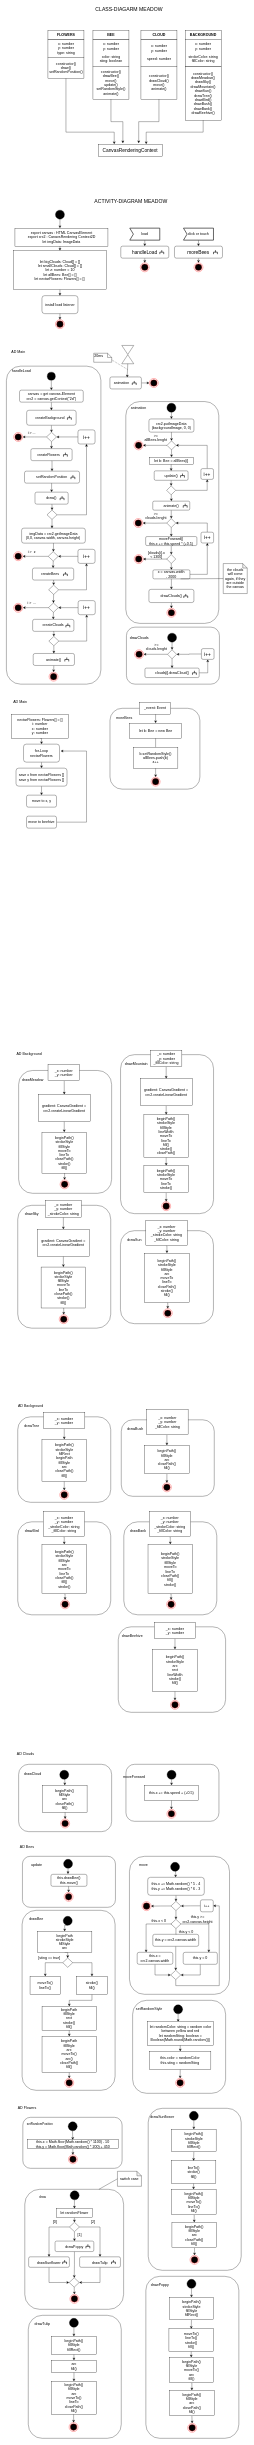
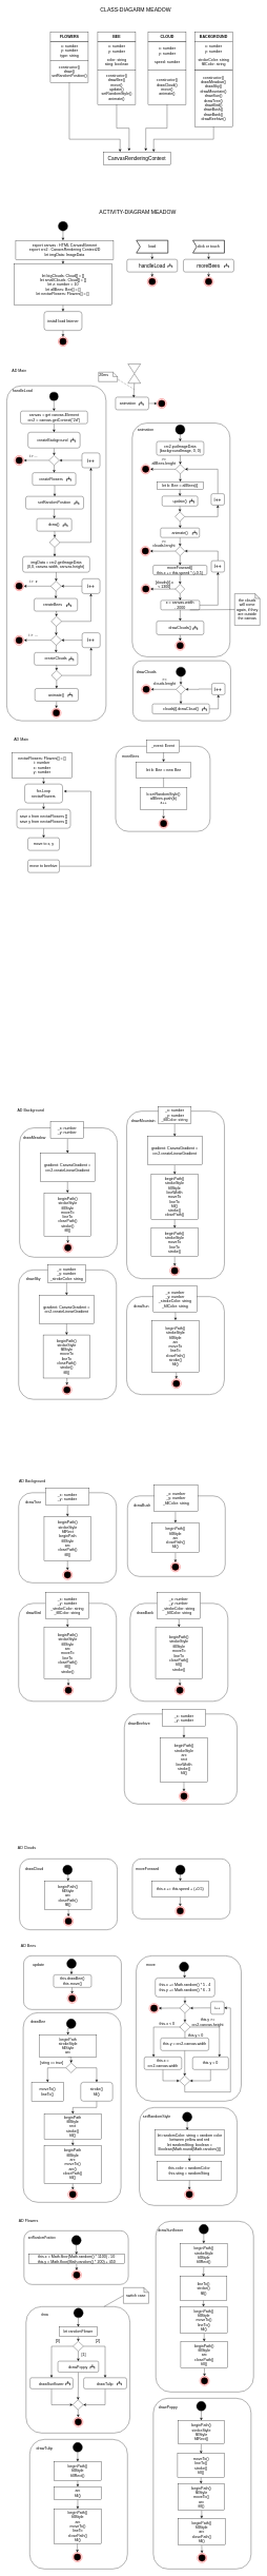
- <mxCell id="322" value="moveForward" style="text;html=1;strokeColor=none;fillColor=none;align=center;verticalAlign=middle;whiteSpace=wrap;rounded=0;" vertex="1" parent="1"><mxGeometry x="425.75" y="5910.5" width="40" height="20" as="geometry" /></mxCell>
+ <mxCell id="322" value="moveForward" style="text;html=1;strokeColor=none;fillColor=none;align=center;verticalAlign=middle;whiteSpace=wrap;rounded=0;" vertex="1" parent="1"><mxGeometry x="445.75" y="5900.5" width="40" height="20" as="geometry" /></mxCell>
- <mxCell id="351" value="stroke()&lt;br&gt;fill()" style="rounded=0;whiteSpace=wrap;html=1;fillColor=#FFFFFF;" vertex="1" parent="1"><mxGeometry x="254.56" y="6587.25" width="101.32" height="60" as="geometry" /></mxCell>
+ <mxCell id="351" value="stroke()&lt;br&gt;fill()" style="whiteSpace=wrap;html=1;fillColor=#FFFFFF;rounded=1;" vertex="1" parent="1"><mxGeometry x="254.56" y="6587.25" width="101.32" height="60" as="geometry" /></mxCell>
